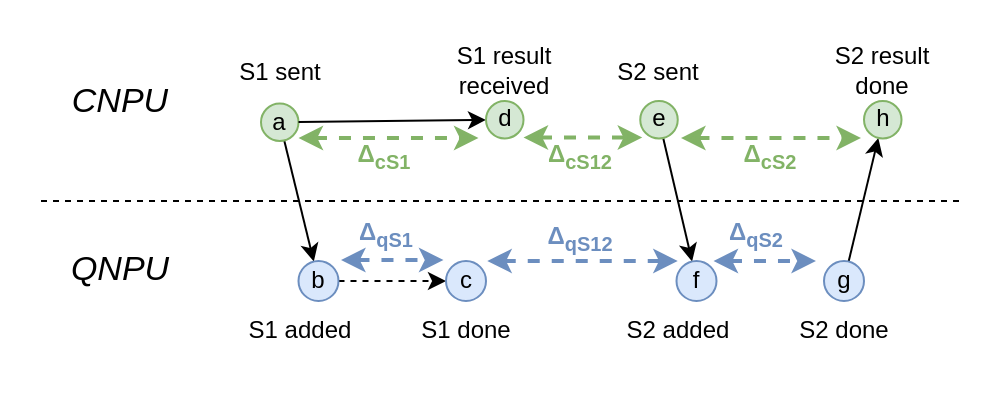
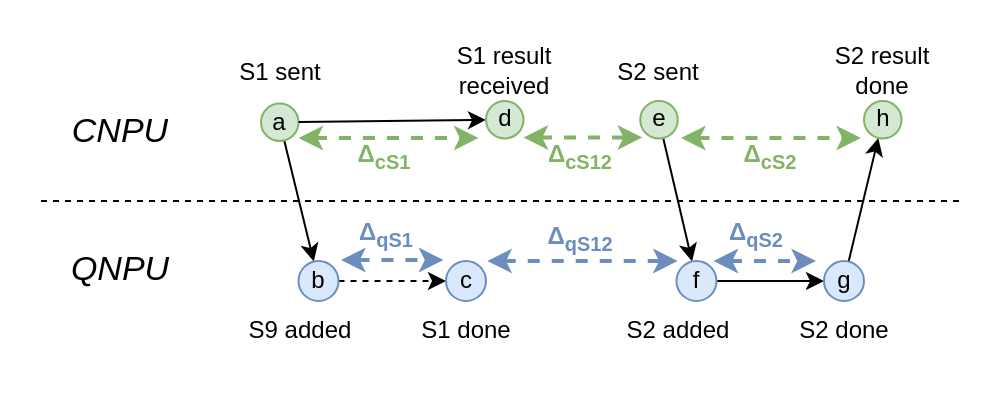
- <mxCell id="2" value="CNPU" style="text;html=1;align=center;verticalAlign=middle;whiteSpace=wrap;rounded=0;fontStyle=2;fontSize=17;fontFamily=Helvetica;" parent="1" vertex="1"><mxGeometry x="30" y="36.25" width="60" height="30" as="geometry" /></mxCell>
+ <mxCell id="2" value="CNPU" style="text;html=1;align=center;verticalAlign=middle;whiteSpace=wrap;rounded=0;fontStyle=2;fontSize=17;fontFamily=Helvetica;" parent="1" vertex="1"><mxGeometry x="30" y="51.25" width="60" height="30" as="geometry" /></mxCell>
+ <mxCell id="18" style="edgeStyle=none;html=1;exitX=1;exitY=0.5;exitDx=0;exitDy=0;entryX=0;entryY=0.5;entryDx=0;entryDy=0;" parent="1" source="19" target="24" edge="1"><mxGeometry relative="1" as="geometry" /></mxCell>
- <mxCell id="9" value="S1 added" style="text;html=1;align=center;verticalAlign=middle;whiteSpace=wrap;rounded=0;" parent="1" vertex="1"><mxGeometry x="120" y="150" width="60" height="30" as="geometry" /></mxCell>
+ <mxCell id="9" value="S9 added" style="text;html=1;align=center;verticalAlign=middle;whiteSpace=wrap;rounded=0;" parent="1" vertex="1"><mxGeometry x="120" y="150" width="60" height="30" as="geometry" /></mxCell>
